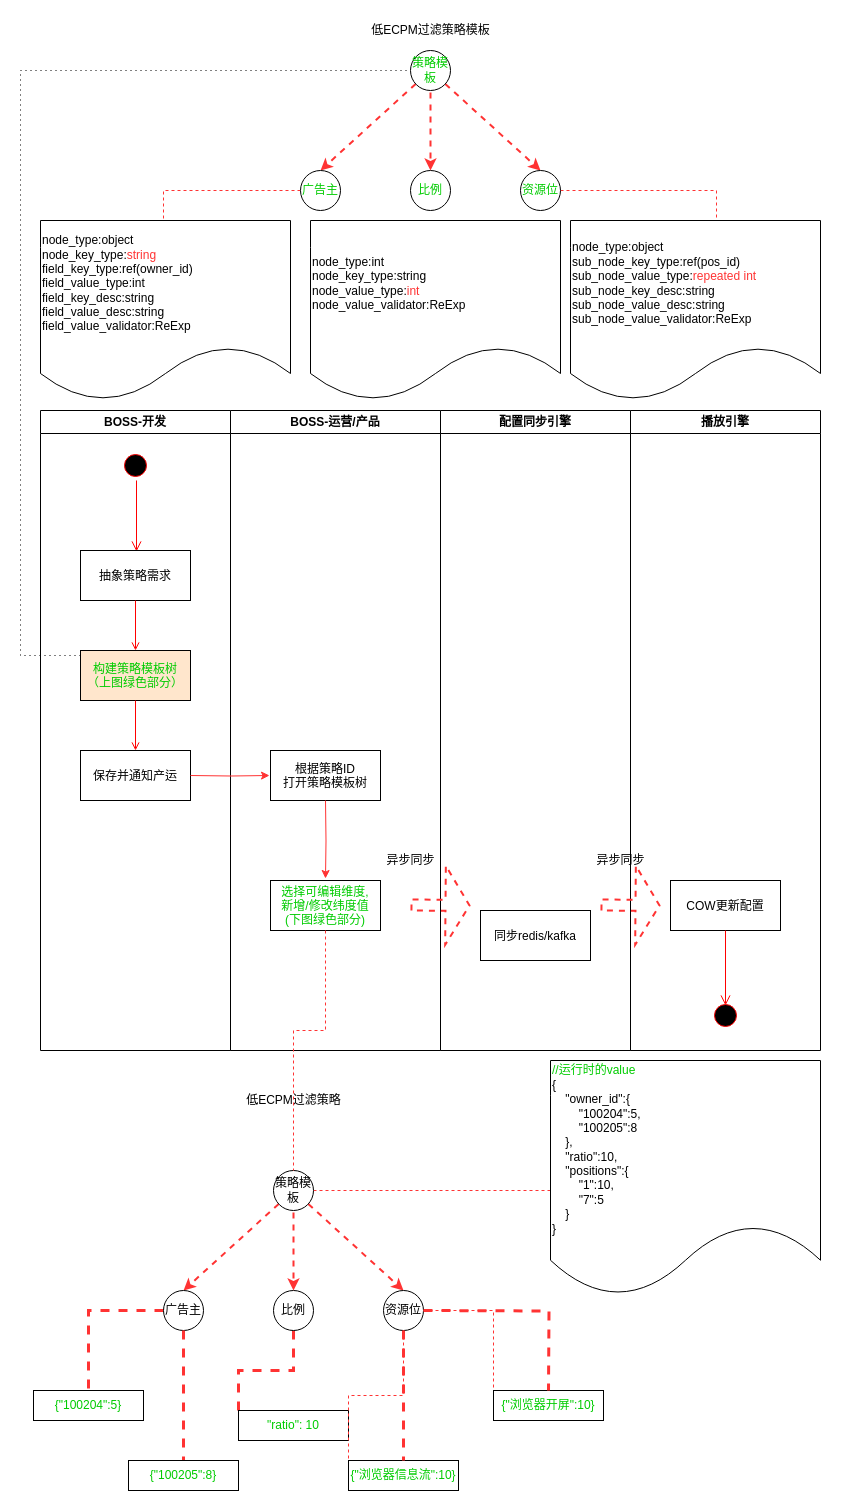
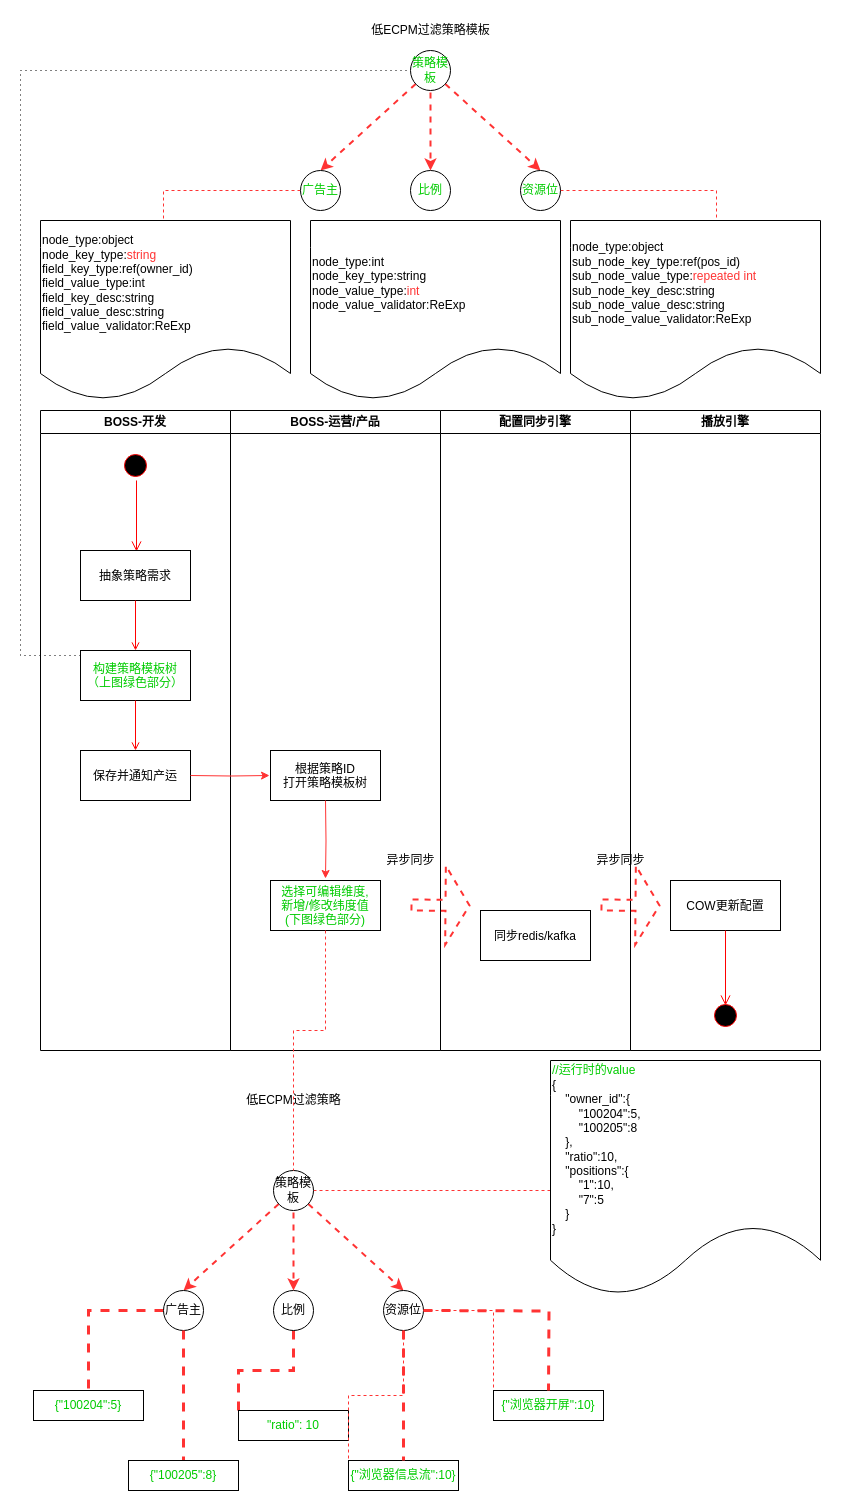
- <mxCell id="6" value="构建策略模板树&#10;（上图绿色部分）" style="fontColor=#00CC00;fillColor=#ffe6cc;" parent="2" vertex="1"><mxGeometry x="40" y="240" width="110" height="50" as="geometry" /></mxCell>
+ <mxCell id="6" value="构建策略模板树&#10;（上图绿色部分）" style="fontColor=#00CC00;" parent="2" vertex="1"><mxGeometry x="40" y="240" width="110" height="50" as="geometry" /></mxCell>
